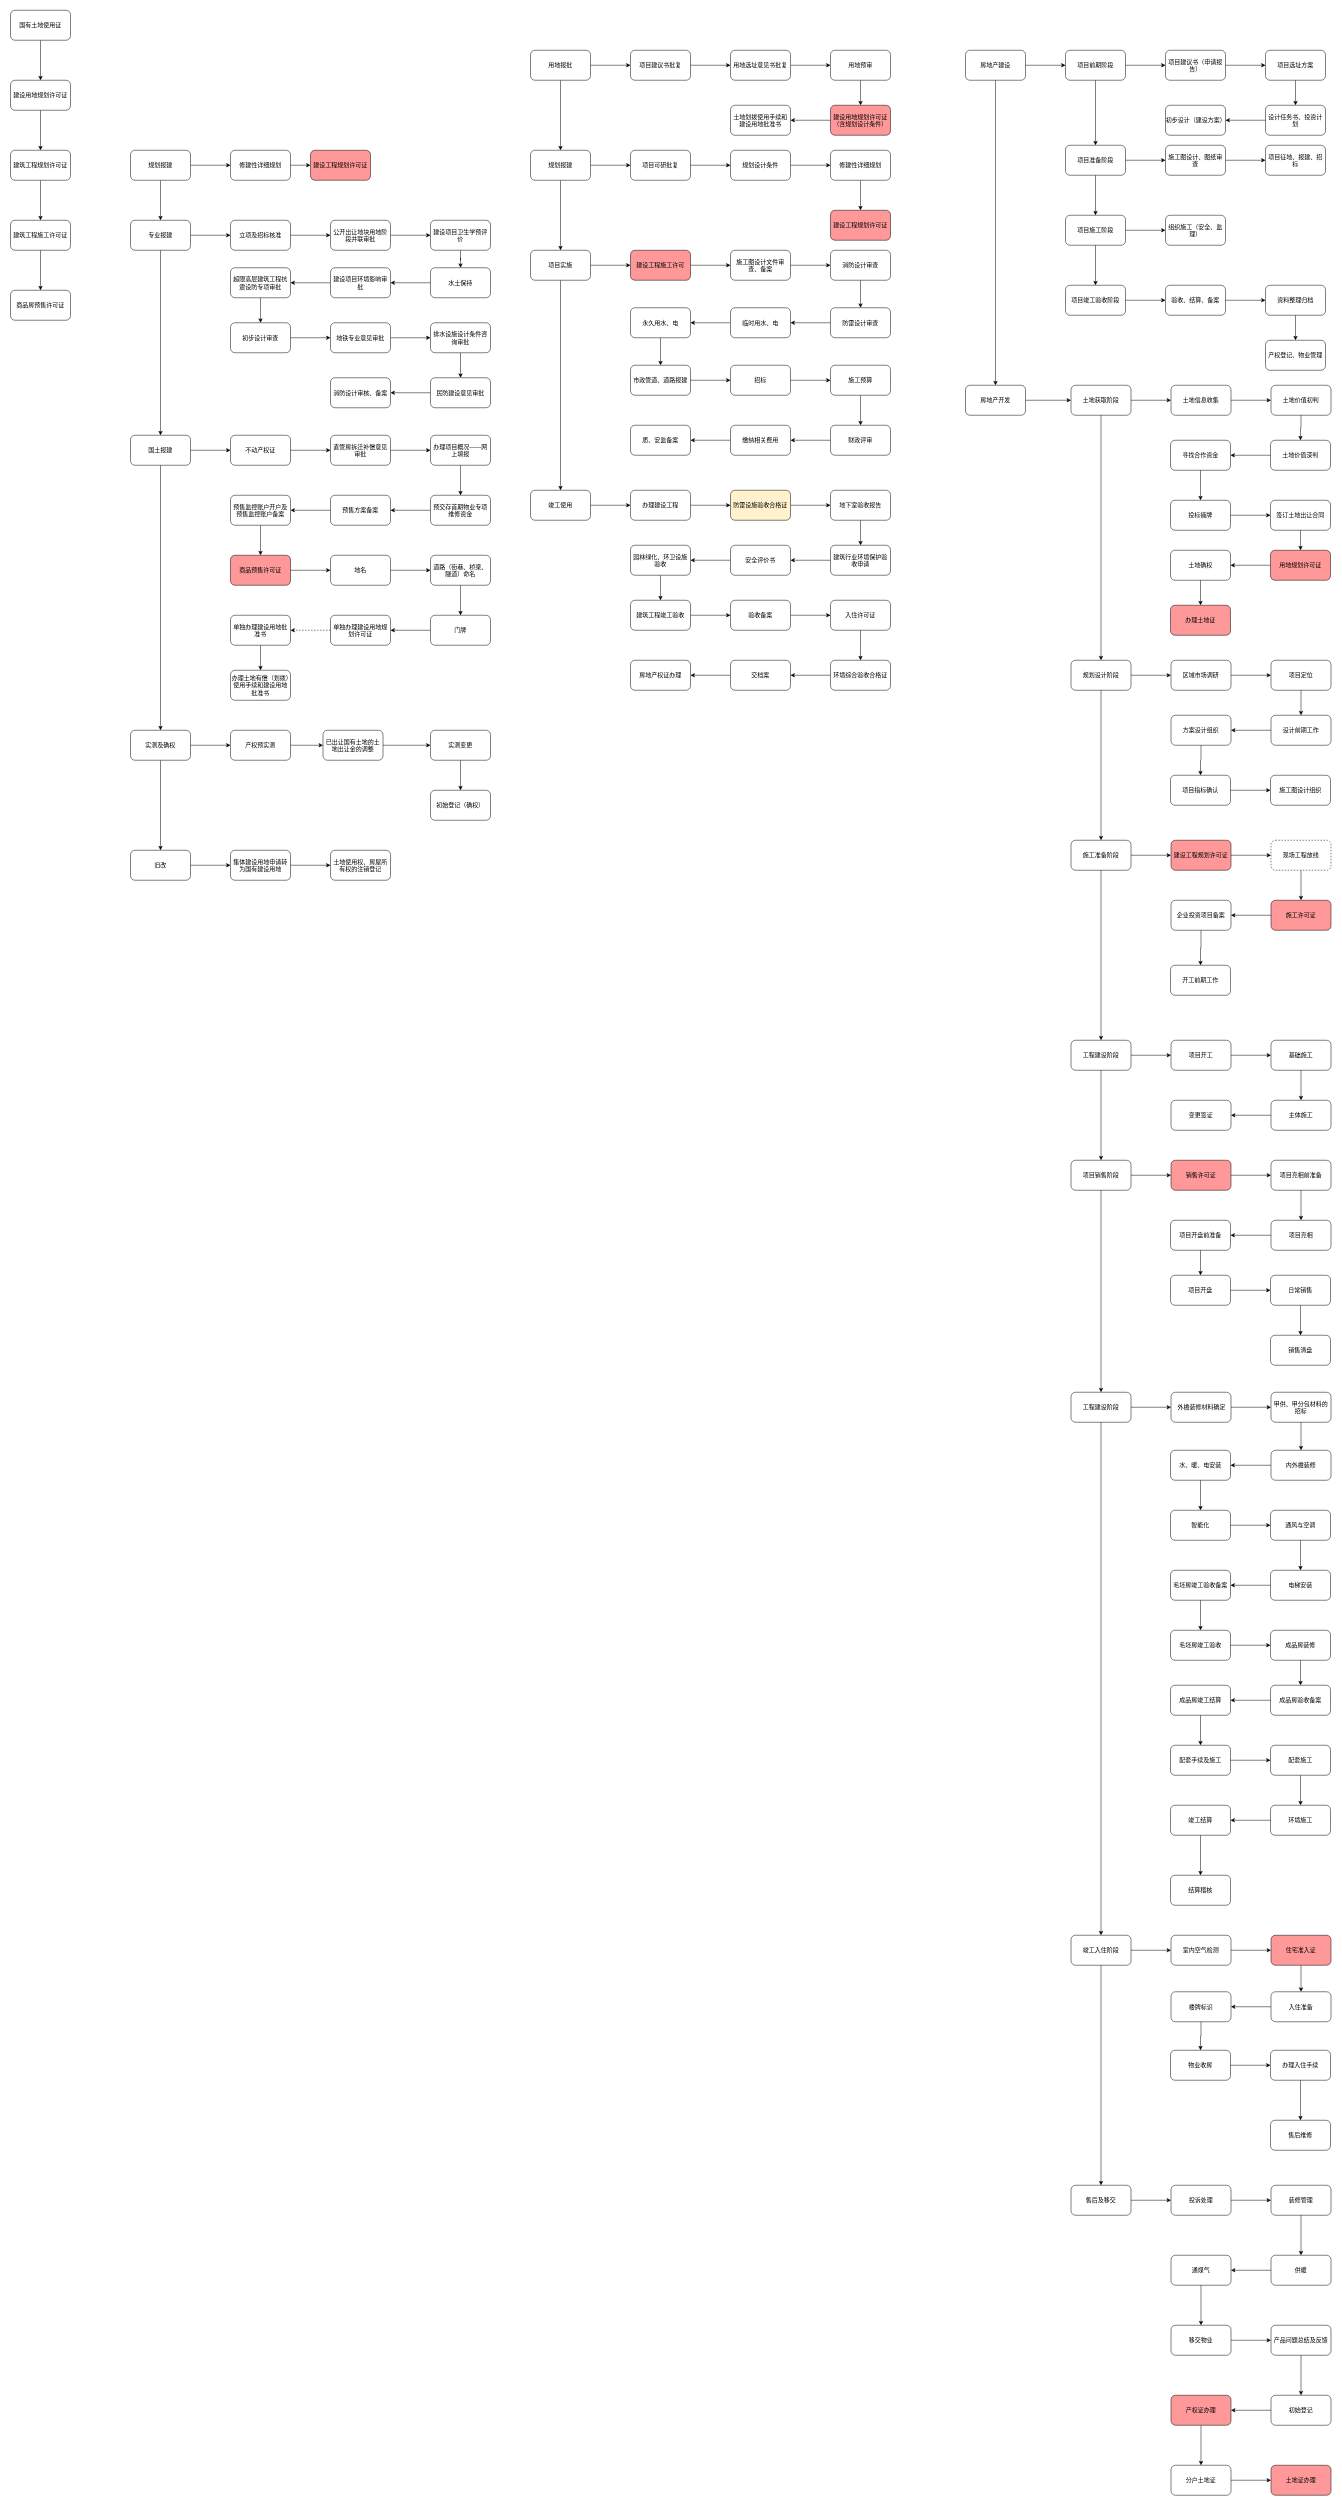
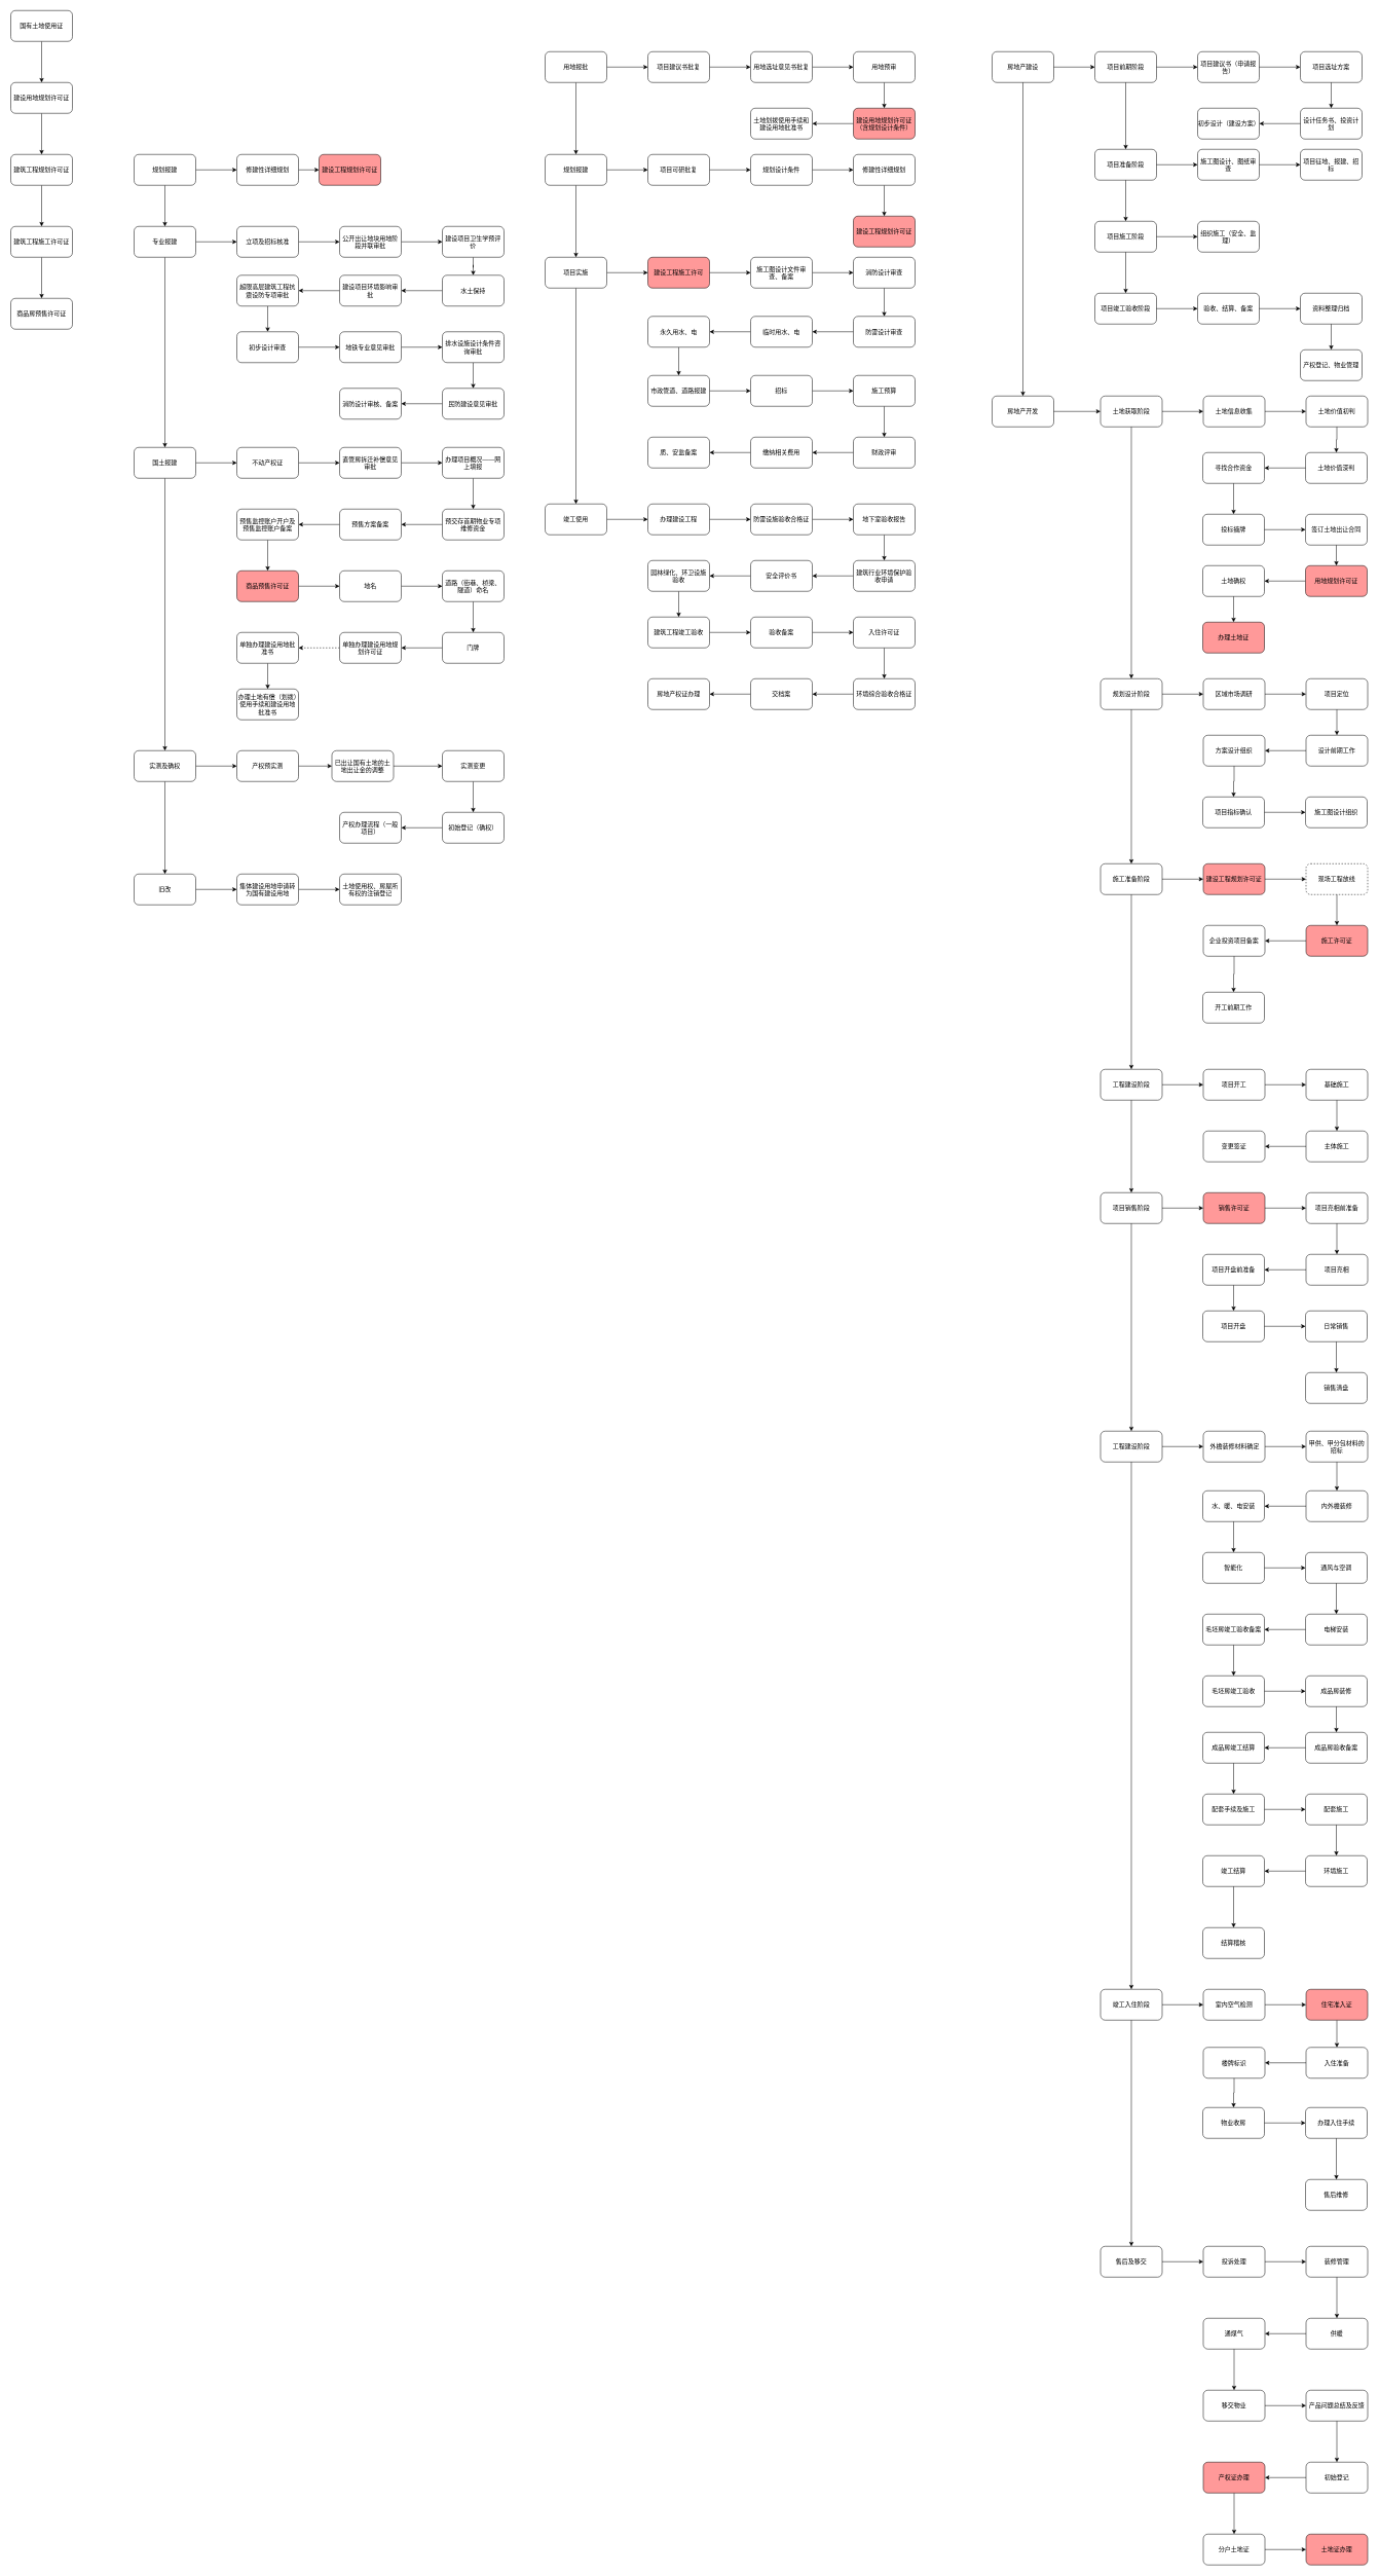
- <mxCell id="139" value="防雷设施验收合格证" style="whiteSpace=wrap;html=1;rounded=1;fillColor=#fff2cc;" vertex="1" parent="1"><mxGeometry x="1460" y="980" width="120" height="60" as="geometry" /></mxCell>
+ <mxCell id="139" value="防雷设施验收合格证" style="whiteSpace=wrap;html=1;rounded=1;" vertex="1" parent="1"><mxGeometry x="1460" y="980" width="120" height="60" as="geometry" /></mxCell>
+ <mxCell id="71" value="产权办理流程（一般项目）" style="whiteSpace=wrap;html=1;rounded=1;" vertex="1" parent="1"><mxGeometry x="660" y="1580" width="120" height="60" as="geometry" /></mxCell>
+ <mxCell id="69" value="" style="edgeStyle=orthogonalEdgeStyle;rounded=0;orthogonalLoop=1;jettySize=auto;html=1;" edge="1" parent="1" source="70" target="71"><mxGeometry relative="1" as="geometry" /></mxCell>
